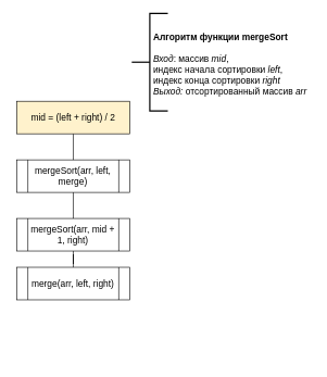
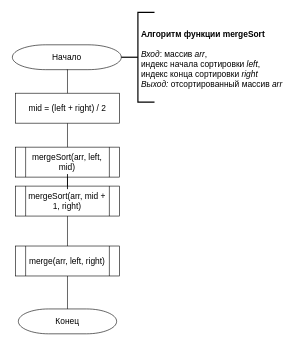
- <mxCell id="8" value="&lt;br style=&quot;font-size: 14px;&quot;&gt;&lt;b style=&quot;font-size: 14px;&quot;&gt;Алгоритм функции mergeSort&lt;br style=&quot;font-size: 14px;&quot;&gt;&amp;nbsp;&lt;/b&gt;&lt;br style=&quot;font-size: 14px;&quot;&gt;&lt;i style=&quot;font-size: 14px;&quot;&gt;Вход&lt;/i&gt;: массив &lt;i style=&quot;font-size: 14px;&quot;&gt;mid&lt;/i&gt;,&lt;br style=&quot;font-size: 14px;&quot;&gt;индекс начала сортировки &lt;i style=&quot;font-size: 14px;&quot;&gt;left&lt;/i&gt;, &lt;br style=&quot;font-size: 14px;&quot;&gt;индекс конца сортировки &lt;i style=&quot;font-size: 14px;&quot;&gt;right&lt;/i&gt;&amp;nbsp;&lt;br style=&quot;font-size: 14px;&quot;&gt;&lt;i style=&quot;font-size: 14px;&quot;&gt;Выход: &lt;/i&gt;отсортированный массив &lt;i style=&quot;font-size: 14px;&quot;&gt;arr&lt;/i&gt;" style="text;html=1;strokeColor=none;fillColor=none;align=left;verticalAlign=middle;whiteSpace=wrap;rounded=0;fontSize=14;" parent="7" vertex="1"><mxGeometry x="212.819" y="30" width="247.181" height="30" as="geometry" /></mxCell>
+ <mxCell id="8" value="&lt;br style=&quot;font-size: 14px;&quot;&gt;&lt;b style=&quot;font-size: 14px;&quot;&gt;Алгоритм функции mergeSort&lt;br style=&quot;font-size: 14px;&quot;&gt;&amp;nbsp;&lt;/b&gt;&lt;br style=&quot;font-size: 14px;&quot;&gt;&lt;i style=&quot;font-size: 14px;&quot;&gt;Вход&lt;/i&gt;: массив &lt;i style=&quot;font-size: 14px;&quot;&gt;arr&lt;/i&gt;,&lt;br style=&quot;font-size: 14px;&quot;&gt;индекс начала сортировки &lt;i style=&quot;font-size: 14px;&quot;&gt;left&lt;/i&gt;, &lt;br style=&quot;font-size: 14px;&quot;&gt;индекс конца сортировки &lt;i style=&quot;font-size: 14px;&quot;&gt;right&lt;/i&gt;&amp;nbsp;&lt;br style=&quot;font-size: 14px;&quot;&gt;&lt;i style=&quot;font-size: 14px;&quot;&gt;Выход: &lt;/i&gt;отсортированный массив &lt;i style=&quot;font-size: 14px;&quot;&gt;arr&lt;/i&gt;" style="text;html=1;strokeColor=none;fillColor=none;align=left;verticalAlign=middle;whiteSpace=wrap;rounded=0;fontSize=14;" parent="7" vertex="1"><mxGeometry x="212.819" y="30" width="247.181" height="30" as="geometry" /></mxCell>
+ <mxCell id="10" value="&lt;font style=&quot;font-size: 14px;&quot;&gt;Начало&lt;/font&gt;" style="strokeWidth=1;html=1;shape=mxgraph.flowchart.terminator;whiteSpace=wrap;fontSize=14;" parent="9" vertex="1"><mxGeometry y="29.25" width="181.783" height="41.5" as="geometry" /></mxCell>
+ <mxCell id="12" style="edgeStyle=orthogonalEdgeStyle;rounded=0;orthogonalLoop=1;jettySize=auto;html=1;exitX=0.5;exitY=1;exitDx=0;exitDy=0;exitPerimeter=0;entryX=0.5;entryY=0;entryDx=0;entryDy=0;fontSize=14;endArrow=none;endFill=0;" parent="2" source="10" target="5" edge="1"><mxGeometry relative="1" as="geometry" /></mxCell>
- <mxCell id="5" value="&lt;span style=&quot;font-size: 14px;&quot;&gt;mid = (left + right) / 2&lt;/span&gt;" style="rounded=0;whiteSpace=wrap;html=1;absoluteArcSize=1;arcSize=14;strokeWidth=1;fontSize=14;fillColor=#fff2cc;" parent="2" vertex="1"><mxGeometry x="5.13" y="110" width="173.75" height="50" as="geometry" /></mxCell>
+ <mxCell id="5" value="&lt;span style=&quot;font-size: 14px;&quot;&gt;mid = (left + right) / 2&lt;/span&gt;" style="rounded=0;whiteSpace=wrap;html=1;absoluteArcSize=1;arcSize=14;strokeWidth=1;fontSize=14;" parent="2" vertex="1"><mxGeometry x="5.13" y="110" width="173.75" height="50" as="geometry" /></mxCell>
- <mxCell id="3" value="mergeSort(arr, left, merge)" style="shape=process;whiteSpace=wrap;html=1;backgroundOutline=1;fontSize=14;" parent="2" vertex="1"><mxGeometry x="5.13" y="200" width="173.75" height="50" as="geometry" /></mxCell>
+ <mxCell id="3" value="mergeSort(arr, left, mid)" style="shape=process;whiteSpace=wrap;html=1;backgroundOutline=1;fontSize=14;" parent="2" vertex="1"><mxGeometry x="5.13" y="200" width="173.75" height="50" as="geometry" /></mxCell>
- <mxCell id="13" value="mergeSort(arr, mid + 1, right)" style="shape=process;whiteSpace=wrap;html=1;backgroundOutline=1;fontSize=14;" parent="2" vertex="1"><mxGeometry x="5.13" y="290" width="173.75" height="50" as="geometry" /></mxCell>
+ <mxCell id="13" value="mergeSort(arr, mid + 1, right)" style="shape=process;whiteSpace=wrap;html=1;backgroundOutline=1;fontSize=14;" parent="2" vertex="1"><mxGeometry x="5.13" y="265" width="173.75" height="50" as="geometry" /></mxCell>
+ <mxCell id="15" value="" style="edgeStyle=orthogonalEdgeStyle;rounded=0;orthogonalLoop=1;jettySize=auto;html=1;fontSize=14;endArrow=none;endFill=0;" parent="2" source="16" target="6" edge="1"><mxGeometry relative="1" as="geometry" /></mxCell>
+ <mxCell id="6" value="&lt;span style=&quot;font-size: 14px;&quot;&gt;Конец&lt;/span&gt;" style="strokeWidth=1;html=1;shape=mxgraph.flowchart.terminator;whiteSpace=wrap;fontSize=14;" parent="2" vertex="1"><mxGeometry x="10" y="470" width="164" height="41.5" as="geometry" /></mxCell>
